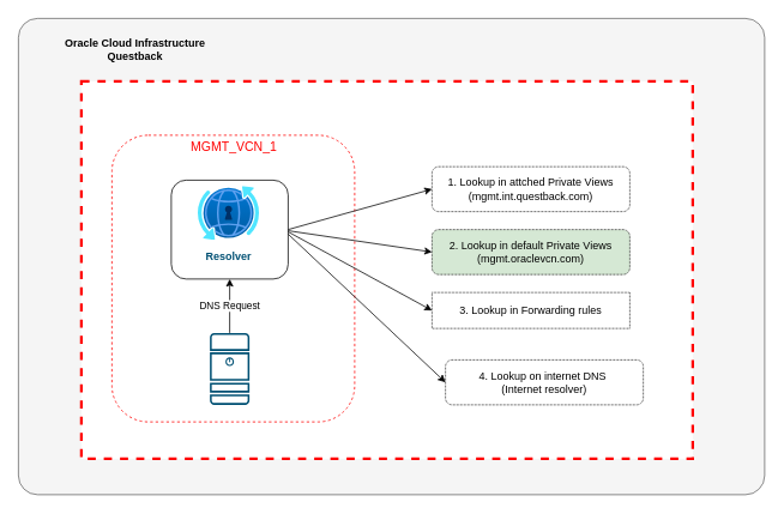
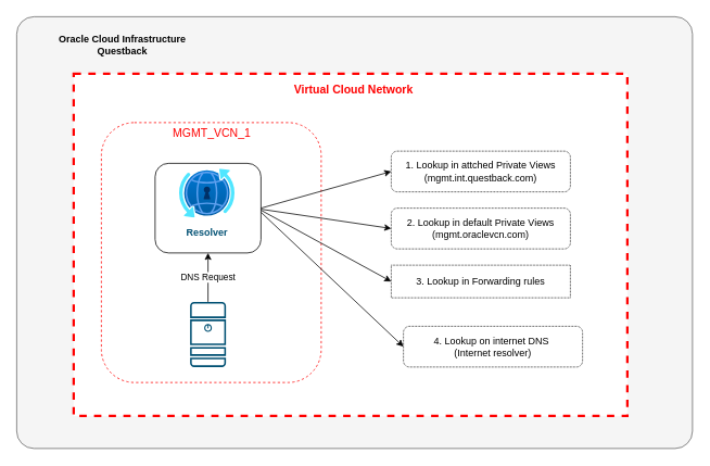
+ <mxCell id="6" value="Virtual Cloud Network" style="text;html=1;align=center;verticalAlign=middle;whiteSpace=wrap;rounded=0;fontStyle=1;fontColor=#FF0000;fontSize=14;" vertex="1" parent="1"><mxGeometry x="359" y="95" width="150" height="30" as="geometry" /></mxCell>
- <mxCell id="14" value="2. Lookup in default Private Views&lt;br&gt;(mgmt.oraclevcn.com)" style="rounded=1;whiteSpace=wrap;html=1;dashed=1;dashPattern=1 1;fillColor=#d5e8d4;" vertex="1" parent="1"><mxGeometry x="480" y="255" width="220" height="50" as="geometry" /></mxCell>
+ <mxCell id="14" value="2. Lookup in default Private Views&lt;br&gt;(mgmt.oraclevcn.com)" style="rounded=1;whiteSpace=wrap;html=1;dashed=1;dashPattern=1 1;" vertex="1" parent="1"><mxGeometry x="480" y="255" width="220" height="50" as="geometry" /></mxCell>
